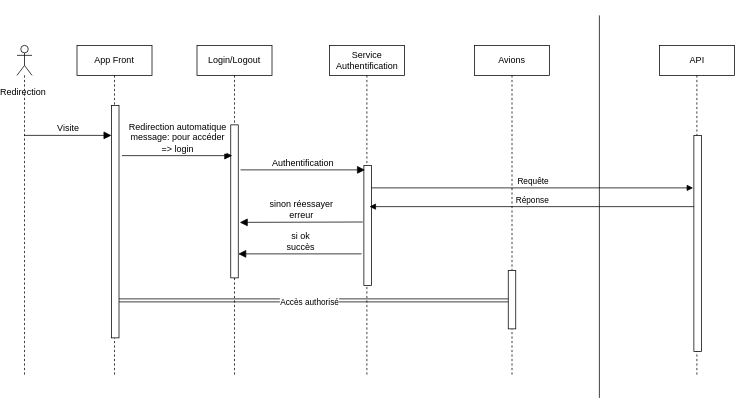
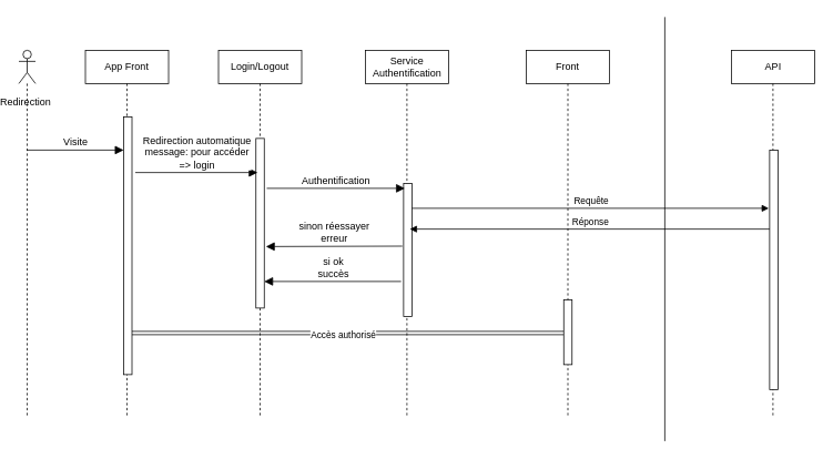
- <mxCell id="16" value="&lt;div&gt;Avions&lt;/div&gt;" style="shape=umlLifeline;perimeter=lifelinePerimeter;whiteSpace=wrap;html=1;container=1;dropTarget=0;collapsible=0;recursiveResize=0;outlineConnect=0;portConstraint=eastwest;newEdgeStyle={&quot;curved&quot;:0,&quot;rounded&quot;:0};" parent="1" vertex="1"><mxGeometry x="630" y="60" width="100" height="440" as="geometry" /></mxCell>
+ <mxCell id="16" value="&lt;div&gt;Front&lt;/div&gt;" style="shape=umlLifeline;perimeter=lifelinePerimeter;whiteSpace=wrap;html=1;container=1;dropTarget=0;collapsible=0;recursiveResize=0;outlineConnect=0;portConstraint=eastwest;newEdgeStyle={&quot;curved&quot;:0,&quot;rounded&quot;:0};" parent="1" vertex="1"><mxGeometry x="630" y="60" width="100" height="440" as="geometry" /></mxCell>
